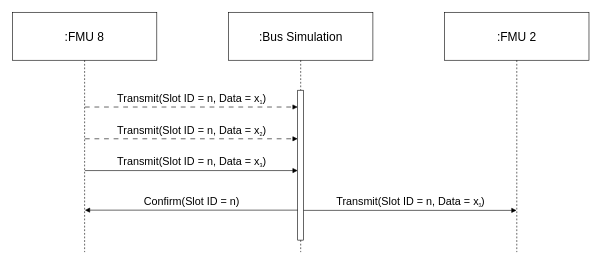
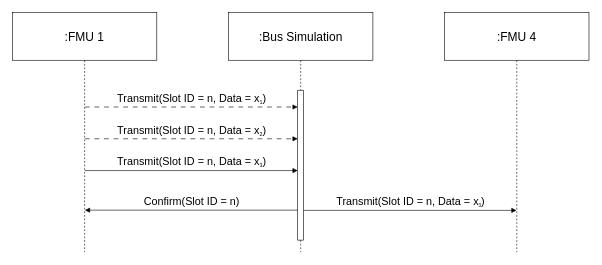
- <mxCell id="2" value="&lt;font style=&quot;font-size: 20px;&quot;&gt;:FMU 8&lt;/font&gt;" style="shape=umlLifeline;perimeter=lifelinePerimeter;whiteSpace=wrap;html=1;container=1;dropTarget=0;collapsible=0;recursiveResize=0;outlineConnect=0;portConstraint=eastwest;newEdgeStyle={&quot;curved&quot;:0,&quot;rounded&quot;:0};size=80;" parent="1" vertex="1"><mxGeometry x="20.17" y="20" width="240.83" height="400" as="geometry" /></mxCell>
+ <mxCell id="2" value="&lt;font style=&quot;font-size: 20px;&quot;&gt;:FMU 1&lt;/font&gt;" style="shape=umlLifeline;perimeter=lifelinePerimeter;whiteSpace=wrap;html=1;container=1;dropTarget=0;collapsible=0;recursiveResize=0;outlineConnect=0;portConstraint=eastwest;newEdgeStyle={&quot;curved&quot;:0,&quot;rounded&quot;:0};size=80;" parent="1" vertex="1"><mxGeometry x="20.17" y="20" width="240.83" height="400" as="geometry" /></mxCell>
- <mxCell id="3" value="&lt;font style=&quot;font-size: 20px;&quot;&gt;:FMU 2&lt;/font&gt;" style="shape=umlLifeline;perimeter=lifelinePerimeter;whiteSpace=wrap;html=1;container=1;dropTarget=0;collapsible=0;recursiveResize=0;outlineConnect=0;portConstraint=eastwest;newEdgeStyle={&quot;curved&quot;:0,&quot;rounded&quot;:0};size=80;" parent="1" vertex="1"><mxGeometry x="741" y="20" width="240.83" height="400" as="geometry" /></mxCell>
+ <mxCell id="3" value="&lt;font style=&quot;font-size: 20px;&quot;&gt;:FMU 4&lt;/font&gt;" style="shape=umlLifeline;perimeter=lifelinePerimeter;whiteSpace=wrap;html=1;container=1;dropTarget=0;collapsible=0;recursiveResize=0;outlineConnect=0;portConstraint=eastwest;newEdgeStyle={&quot;curved&quot;:0,&quot;rounded&quot;:0};size=80;" parent="1" vertex="1"><mxGeometry x="741" y="20" width="240.83" height="400" as="geometry" /></mxCell>
